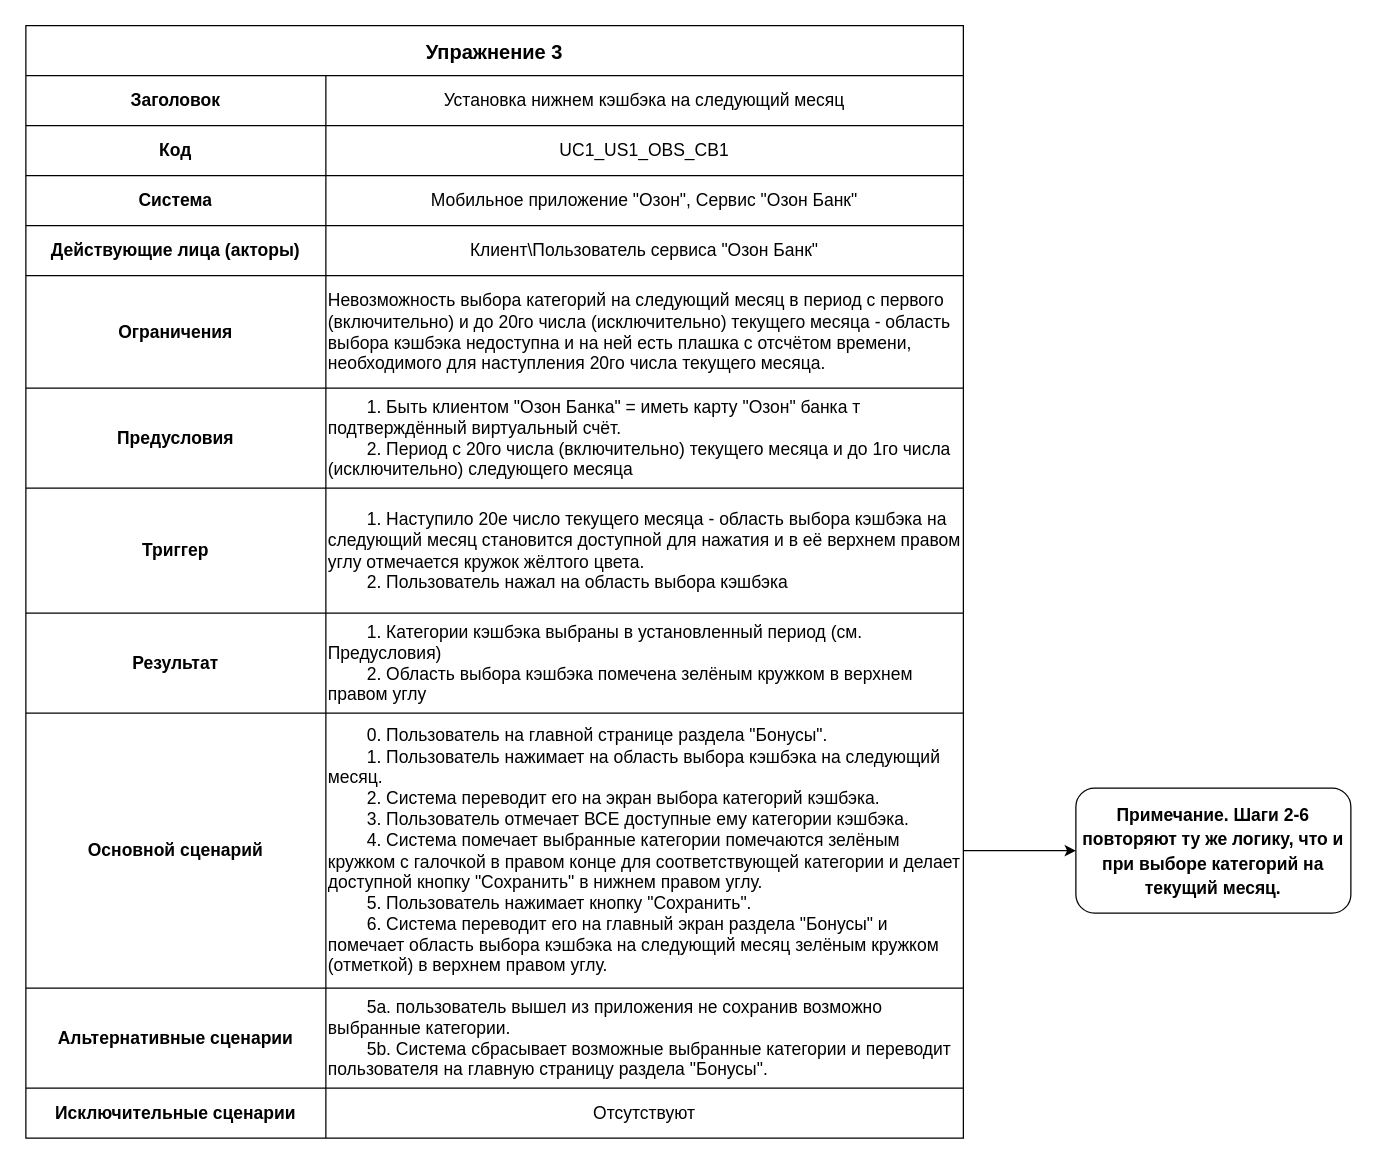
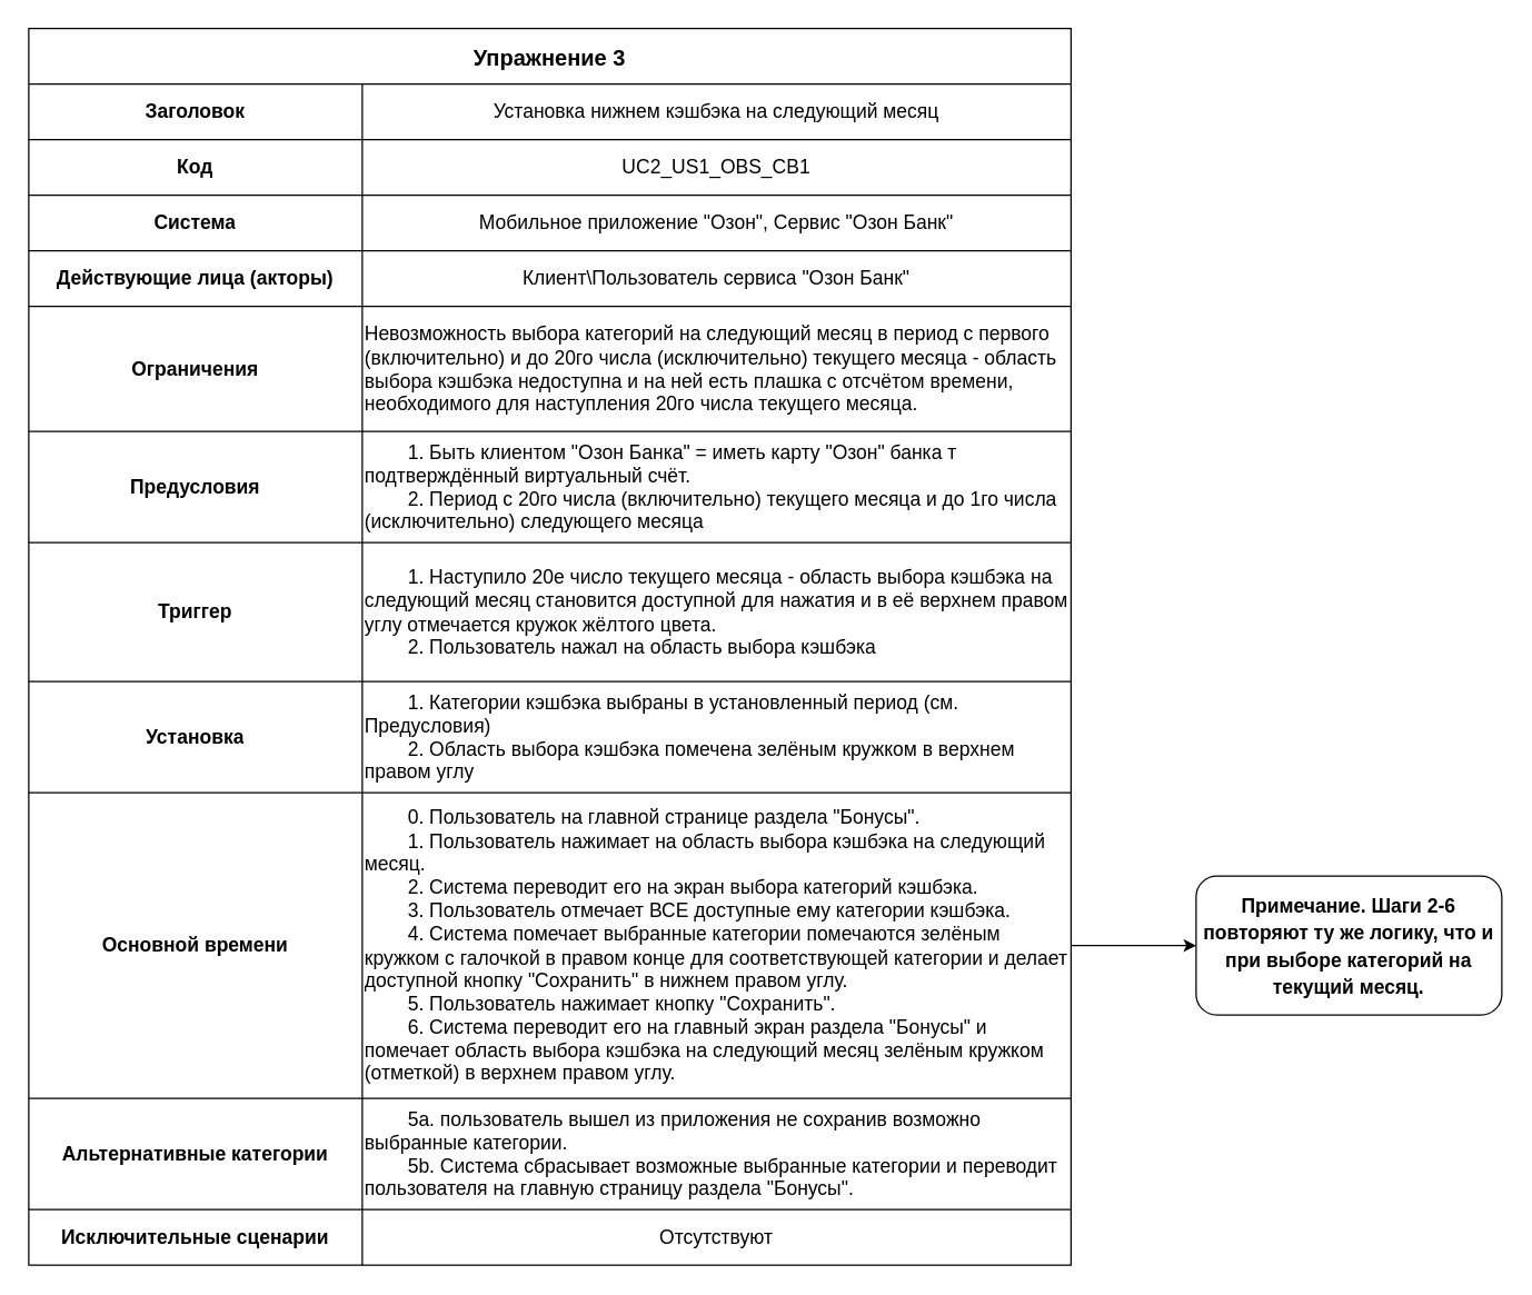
- <mxCell id="9" value="&lt;span style=&quot;text-wrap: nowrap;&quot;&gt;&lt;font style=&quot;font-size: 14px;&quot;&gt;UC1_US1_OBS_CB1&lt;/font&gt;&lt;/span&gt;" style="shape=partialRectangle;html=1;whiteSpace=wrap;connectable=0;strokeColor=inherit;overflow=hidden;fillColor=none;top=0;left=0;bottom=0;right=0;pointerEvents=1;" vertex="1" parent="7"><mxGeometry x="240" width="510" height="40" as="geometry"><mxRectangle width="510" height="40" as="alternateBounds" /></mxGeometry></mxCell>
+ <mxCell id="9" value="&lt;span style=&quot;text-wrap: nowrap;&quot;&gt;&lt;font style=&quot;font-size: 14px;&quot;&gt;UC2_US1_OBS_CB1&lt;/font&gt;&lt;/span&gt;" style="shape=partialRectangle;html=1;whiteSpace=wrap;connectable=0;strokeColor=inherit;overflow=hidden;fillColor=none;top=0;left=0;bottom=0;right=0;pointerEvents=1;" vertex="1" parent="7"><mxGeometry x="240" width="510" height="40" as="geometry"><mxRectangle width="510" height="40" as="alternateBounds" /></mxGeometry></mxCell>
- <mxCell id="26" value="&lt;font style=&quot;font-size: 14px;&quot;&gt;&lt;b&gt;Результат&lt;/b&gt;&lt;/font&gt;" style="shape=partialRectangle;html=1;whiteSpace=wrap;connectable=0;strokeColor=inherit;overflow=hidden;fillColor=none;top=0;left=0;bottom=0;right=0;pointerEvents=1;" vertex="1" parent="25"><mxGeometry width="240" height="80" as="geometry"><mxRectangle width="240" height="80" as="alternateBounds" /></mxGeometry></mxCell>
+ <mxCell id="26" value="&lt;font style=&quot;font-size: 14px;&quot;&gt;&lt;b&gt;Установка&lt;/b&gt;&lt;/font&gt;" style="shape=partialRectangle;html=1;whiteSpace=wrap;connectable=0;strokeColor=inherit;overflow=hidden;fillColor=none;top=0;left=0;bottom=0;right=0;pointerEvents=1;" vertex="1" parent="25"><mxGeometry width="240" height="80" as="geometry"><mxRectangle width="240" height="80" as="alternateBounds" /></mxGeometry></mxCell>
- <mxCell id="29" value="&lt;font style=&quot;font-size: 14px;&quot;&gt;&lt;b&gt;Основной сценарий&lt;/b&gt;&lt;/font&gt;" style="shape=partialRectangle;html=1;whiteSpace=wrap;connectable=0;strokeColor=inherit;overflow=hidden;fillColor=none;top=0;left=0;bottom=0;right=0;pointerEvents=1;" vertex="1" parent="28"><mxGeometry width="240" height="220" as="geometry"><mxRectangle width="240" height="220" as="alternateBounds" /></mxGeometry></mxCell>
+ <mxCell id="29" value="&lt;font style=&quot;font-size: 14px;&quot;&gt;&lt;b&gt;Основной времени&lt;/b&gt;&lt;/font&gt;" style="shape=partialRectangle;html=1;whiteSpace=wrap;connectable=0;strokeColor=inherit;overflow=hidden;fillColor=none;top=0;left=0;bottom=0;right=0;pointerEvents=1;" vertex="1" parent="28"><mxGeometry width="240" height="220" as="geometry"><mxRectangle width="240" height="220" as="alternateBounds" /></mxGeometry></mxCell>
- <mxCell id="32" value="&lt;font style=&quot;font-size: 14px;&quot;&gt;&lt;b&gt;Альтернативные сценарии&lt;/b&gt;&lt;/font&gt;" style="shape=partialRectangle;html=1;whiteSpace=wrap;connectable=0;strokeColor=inherit;overflow=hidden;fillColor=none;top=0;left=0;bottom=0;right=0;pointerEvents=1;" vertex="1" parent="31"><mxGeometry width="240" height="80" as="geometry"><mxRectangle width="240" height="80" as="alternateBounds" /></mxGeometry></mxCell>
+ <mxCell id="32" value="&lt;font style=&quot;font-size: 14px;&quot;&gt;&lt;b&gt;Альтернативные категории&lt;/b&gt;&lt;/font&gt;" style="shape=partialRectangle;html=1;whiteSpace=wrap;connectable=0;strokeColor=inherit;overflow=hidden;fillColor=none;top=0;left=0;bottom=0;right=0;pointerEvents=1;" vertex="1" parent="31"><mxGeometry width="240" height="80" as="geometry"><mxRectangle width="240" height="80" as="alternateBounds" /></mxGeometry></mxCell>
